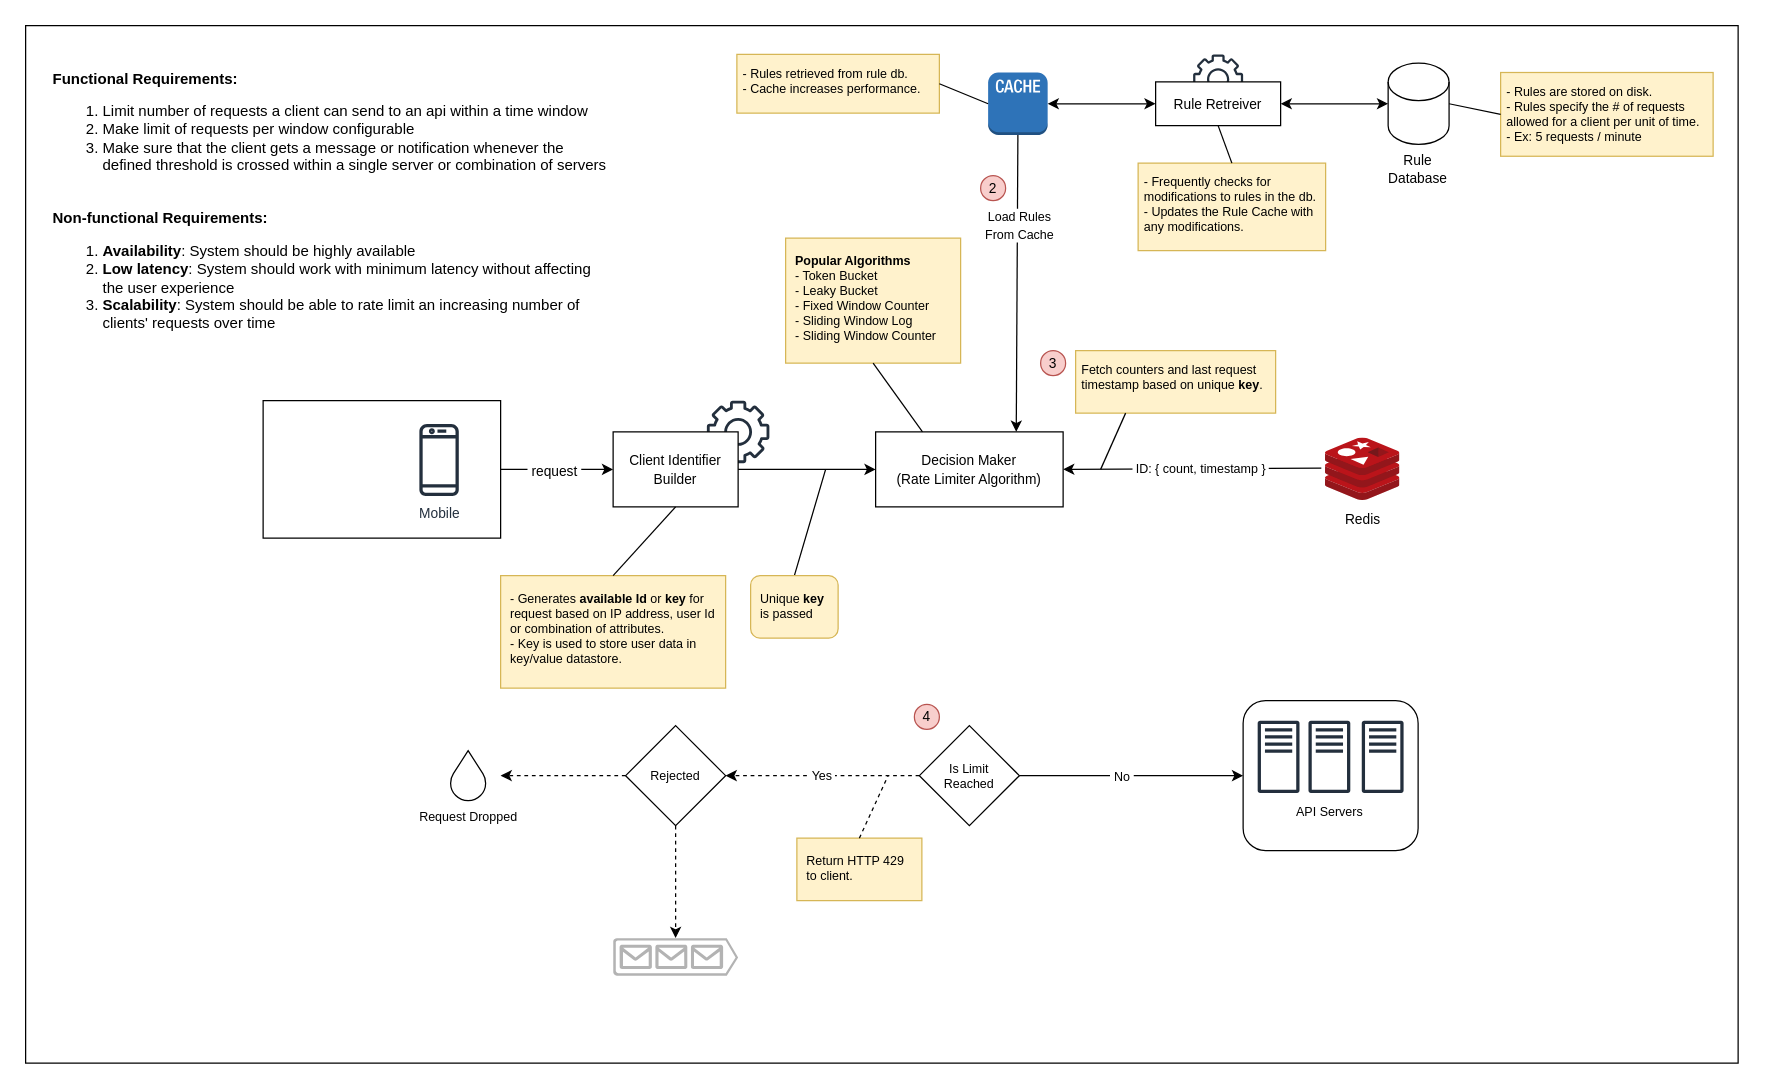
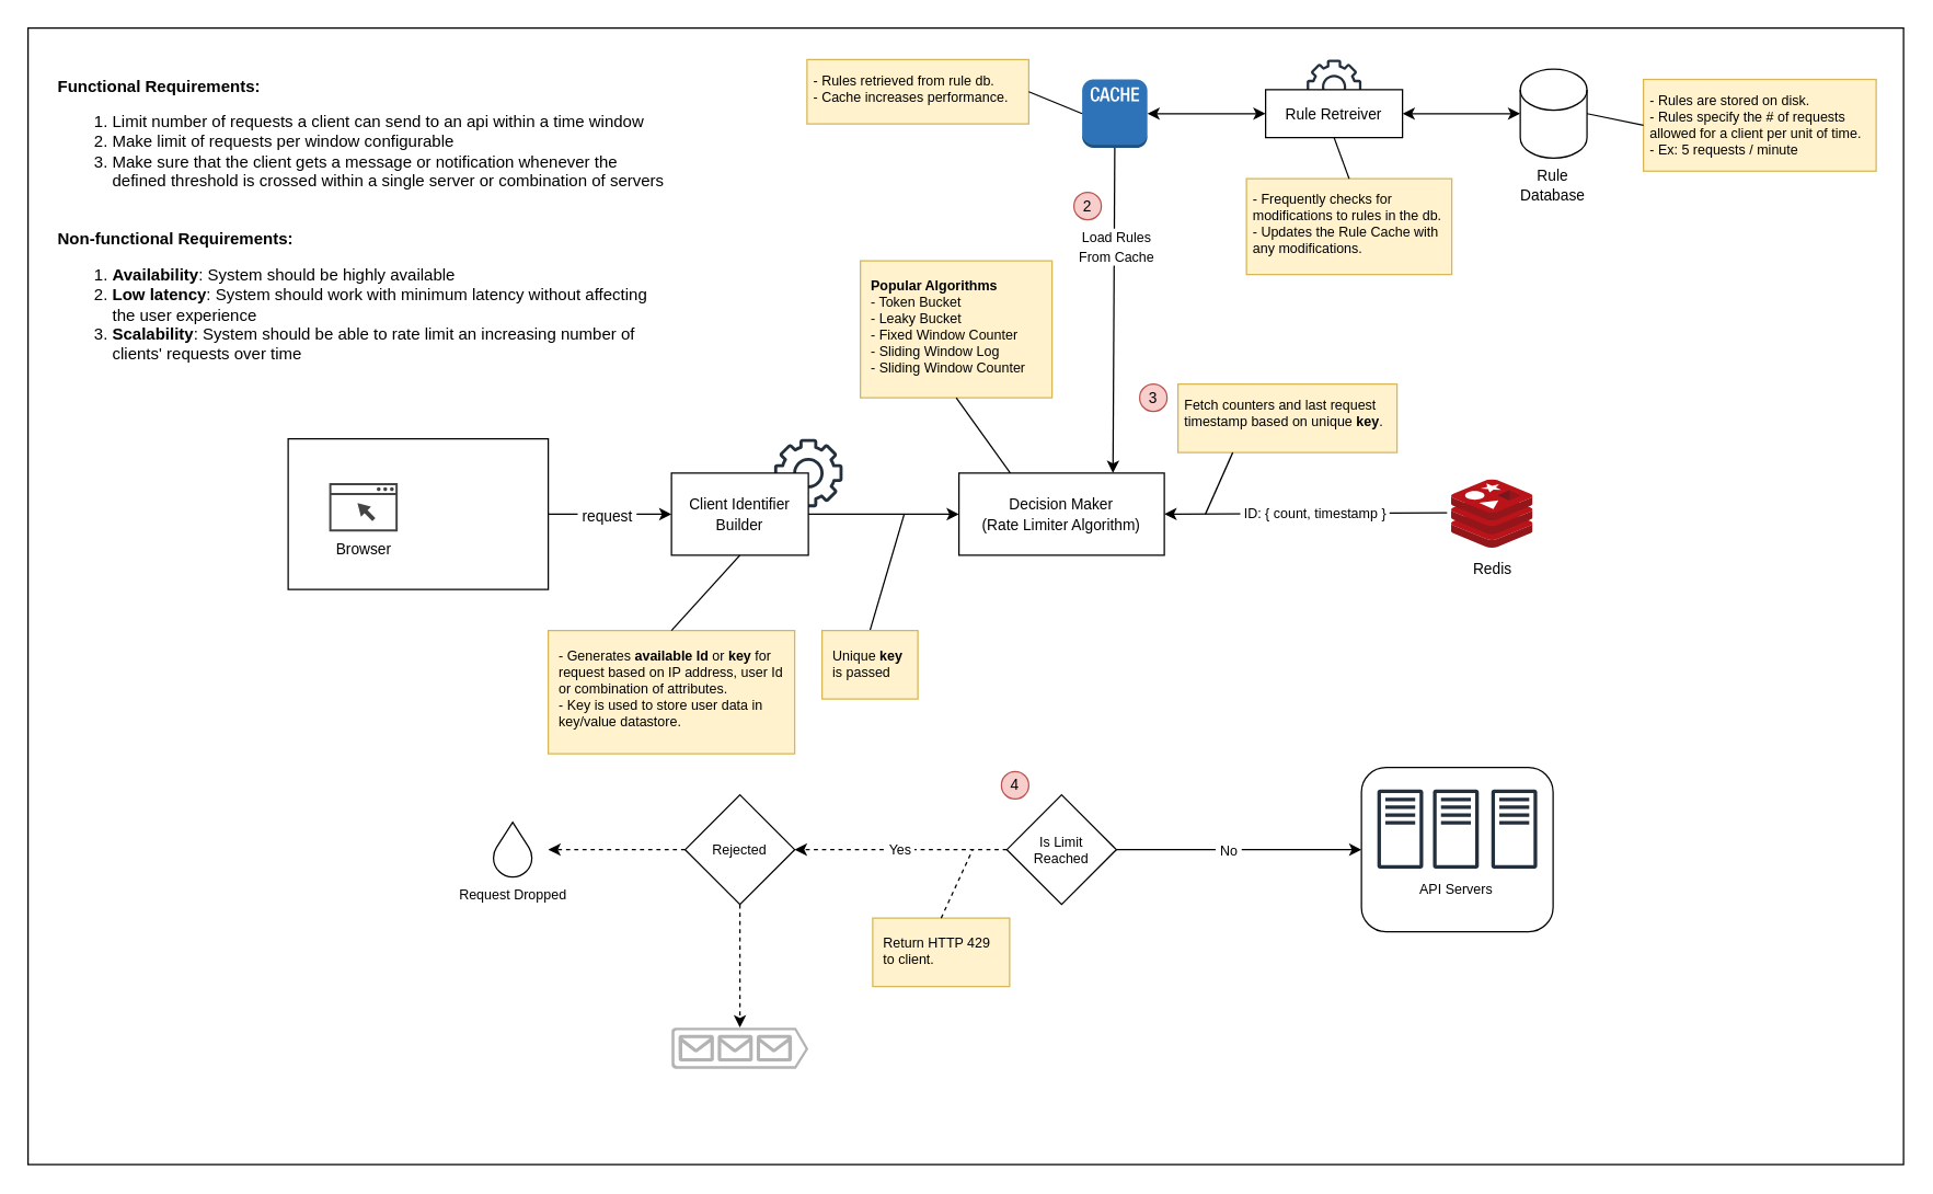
- <mxCell id="6" value="Mobile" style="sketch=0;outlineConnect=0;fontColor=#232F3E;gradientColor=none;fillColor=#232F3D;strokeColor=none;dashed=0;verticalLabelPosition=bottom;verticalAlign=top;align=center;html=1;fontSize=11;fontStyle=0;aspect=fixed;pointerEvents=1;shape=mxgraph.aws4.mobile_client;" vertex="1" parent="4"><mxGeometry x="125" y="17.44" width="31.54" height="60" as="geometry" /></mxCell>
+ <mxCell id="7" value="Browser" style="sketch=0;pointerEvents=1;shadow=0;dashed=0;html=1;strokeColor=none;fillColor=#434445;aspect=fixed;labelPosition=center;verticalLabelPosition=bottom;verticalAlign=top;align=center;outlineConnect=0;shape=mxgraph.vvd.web_browser;fontSize=11;" vertex="1" parent="4"><mxGeometry x="30" y="32.25" width="50" height="35.5" as="geometry" /></mxCell>
- <mxCell id="20" value="&lt;span style=&quot;background-color: initial;&quot;&gt;Unique &lt;b&gt;key&lt;/b&gt; is passed&lt;br&gt;&lt;/span&gt;" style="whiteSpace=wrap;html=1;fontSize=10;align=left;verticalAlign=top;spacing=8;fillColor=#fff2cc;strokeColor=#d6b656;rounded=1;" vertex="1" parent="3"><mxGeometry x="600" y="460" width="70" height="50" as="geometry" /></mxCell>
+ <mxCell id="20" value="&lt;span style=&quot;background-color: initial;&quot;&gt;Unique &lt;b&gt;key&lt;/b&gt; is passed&lt;br&gt;&lt;/span&gt;" style="rounded=0;whiteSpace=wrap;html=1;fontSize=10;align=left;verticalAlign=top;spacing=8;fillColor=#fff2cc;strokeColor=#d6b656;" vertex="1" parent="3"><mxGeometry x="600" y="460" width="70" height="50" as="geometry" /></mxCell>
